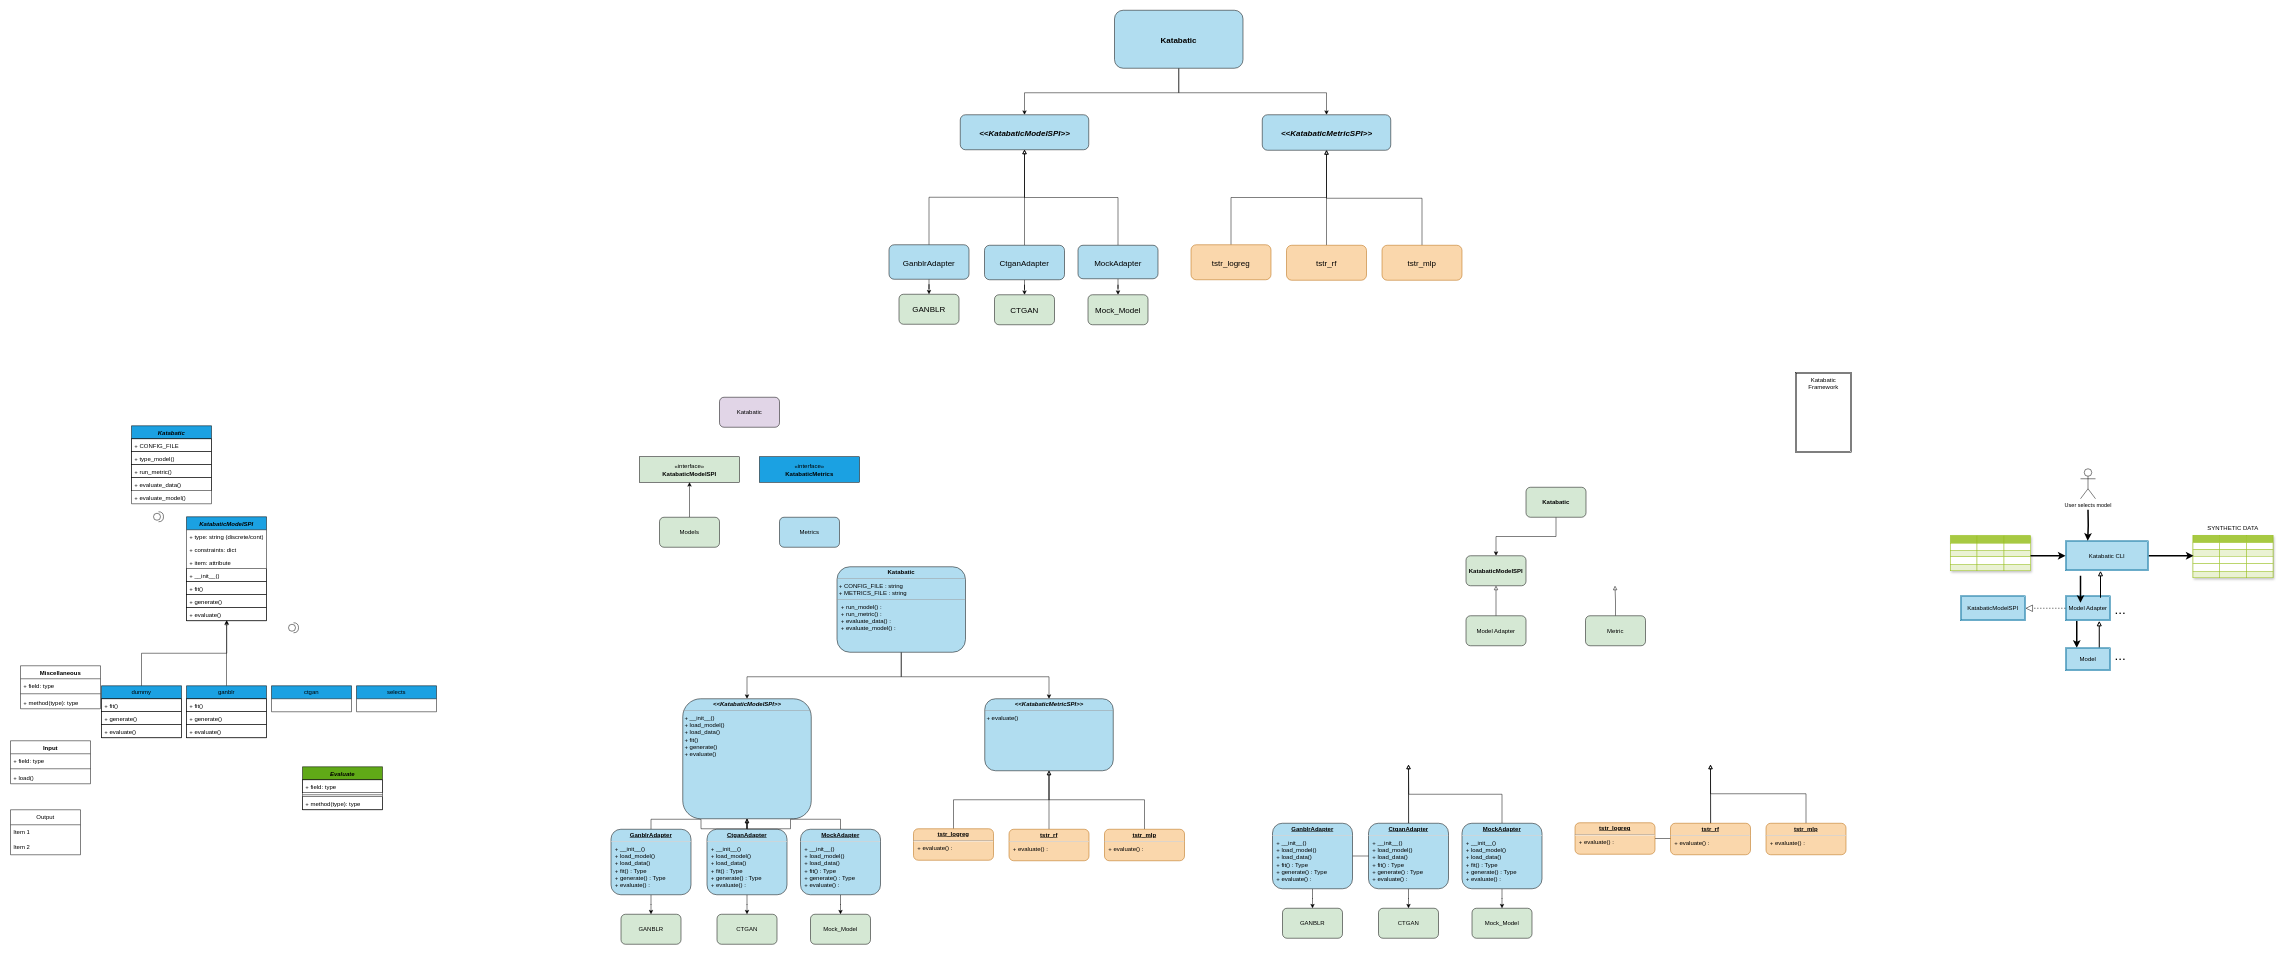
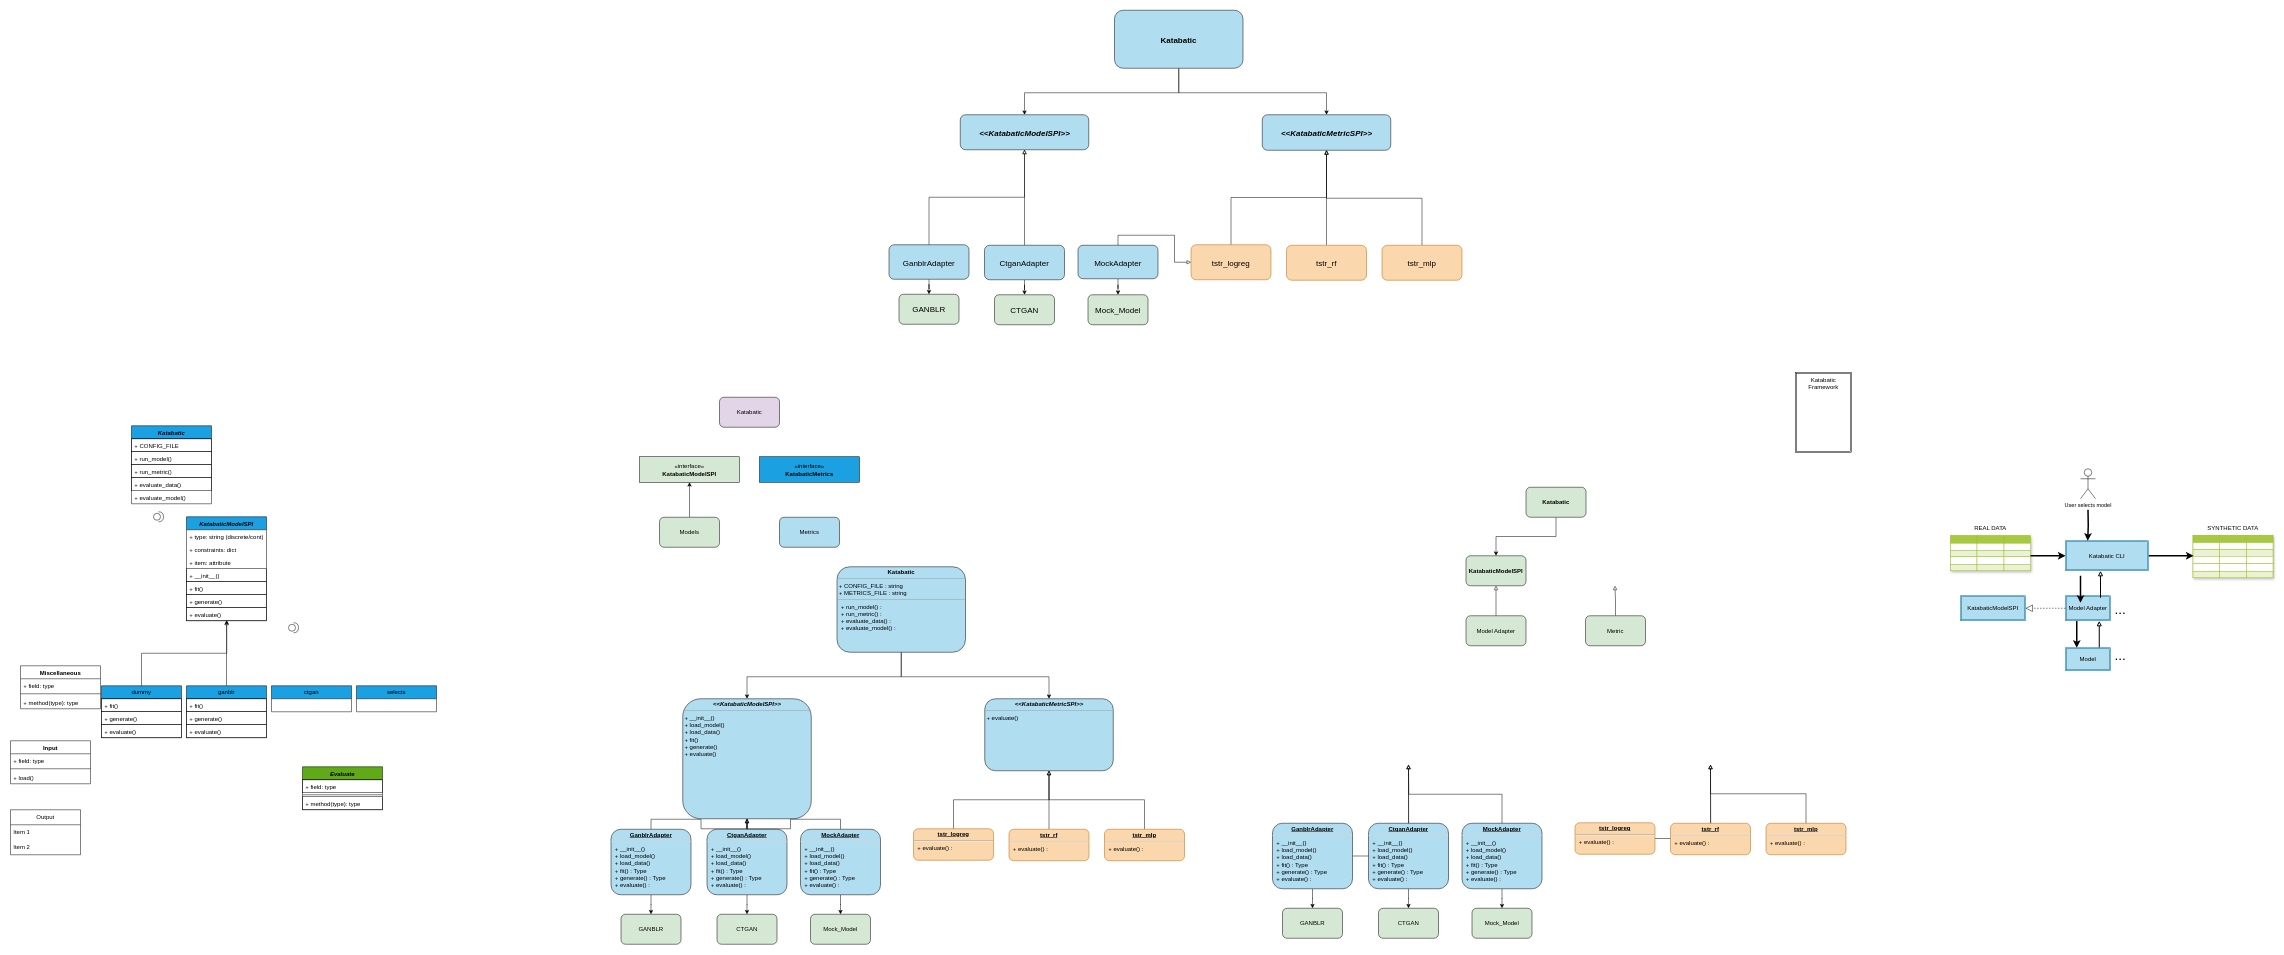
- <mxCell id="170" style="edgeStyle=orthogonalEdgeStyle;rounded=0;orthogonalLoop=1;jettySize=auto;html=1;exitX=0.5;exitY=0;exitDx=0;exitDy=0;entryX=0.5;entryY=1;entryDx=0;entryDy=0;strokeColor=#000000;endArrow=block;endFill=0;fontSize=16;" parent="1" source="172" target="166" edge="1"><mxGeometry relative="1" as="geometry" /></mxCell>
+ <mxCell id="170" style="edgeStyle=orthogonalEdgeStyle;rounded=0;orthogonalLoop=1;jettySize=auto;html=1;exitX=0.5;exitY=0;exitDx=0;exitDy=0;strokeColor=#000000;endArrow=block;endFill=0;fontSize=16;" parent="1" source="172" target="177" edge="1"><mxGeometry relative="1" as="geometry" /></mxCell>
- <mxCell id="46" value="+ type_model()" style="text;strokeColor=#000000;fillColor=none;align=left;verticalAlign=top;spacingLeft=4;spacingRight=4;overflow=hidden;rotatable=0;points=[[0,0.5],[1,0.5]];portConstraint=eastwest;whiteSpace=wrap;html=1;fontColor=#000000;" parent="44" vertex="1"><mxGeometry y="52" width="160" height="26" as="geometry" /></mxCell>
+ <mxCell id="46" value="+ run_model()" style="text;strokeColor=#000000;fillColor=none;align=left;verticalAlign=top;spacingLeft=4;spacingRight=4;overflow=hidden;rotatable=0;points=[[0,0.5],[1,0.5]];portConstraint=eastwest;whiteSpace=wrap;html=1;fontColor=#000000;" parent="44" vertex="1"><mxGeometry y="52" width="160" height="26" as="geometry" /></mxCell>
+ <mxCell id="146" value="REAL DATA" style="text;html=1;strokeColor=none;fillColor=none;align=center;verticalAlign=middle;whiteSpace=wrap;rounded=0;fontColor=#000000;" parent="1" vertex="1"><mxGeometry x="3900" y="1041" width="160" height="30" as="geometry" /></mxCell>
